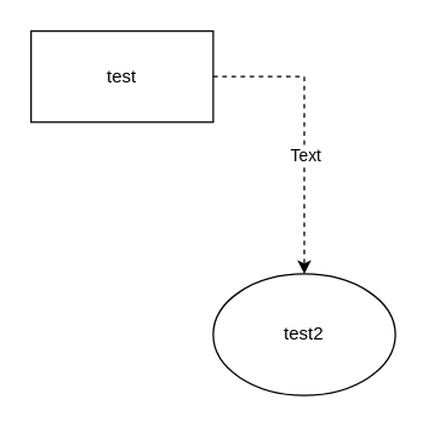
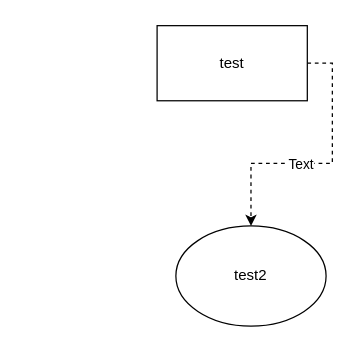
- <mxCell id="4" value="test" style="rounded=0;whiteSpace=wrap;html=1;" vertex="1" parent="1"><mxGeometry x="20" y="20" width="120" height="60" as="geometry" /></mxCell>
+ <mxCell id="4" value="test" style="rounded=0;whiteSpace=wrap;html=1;" vertex="1" parent="1"><mxGeometry x="125" y="20" width="120" height="60" as="geometry" /></mxCell>
